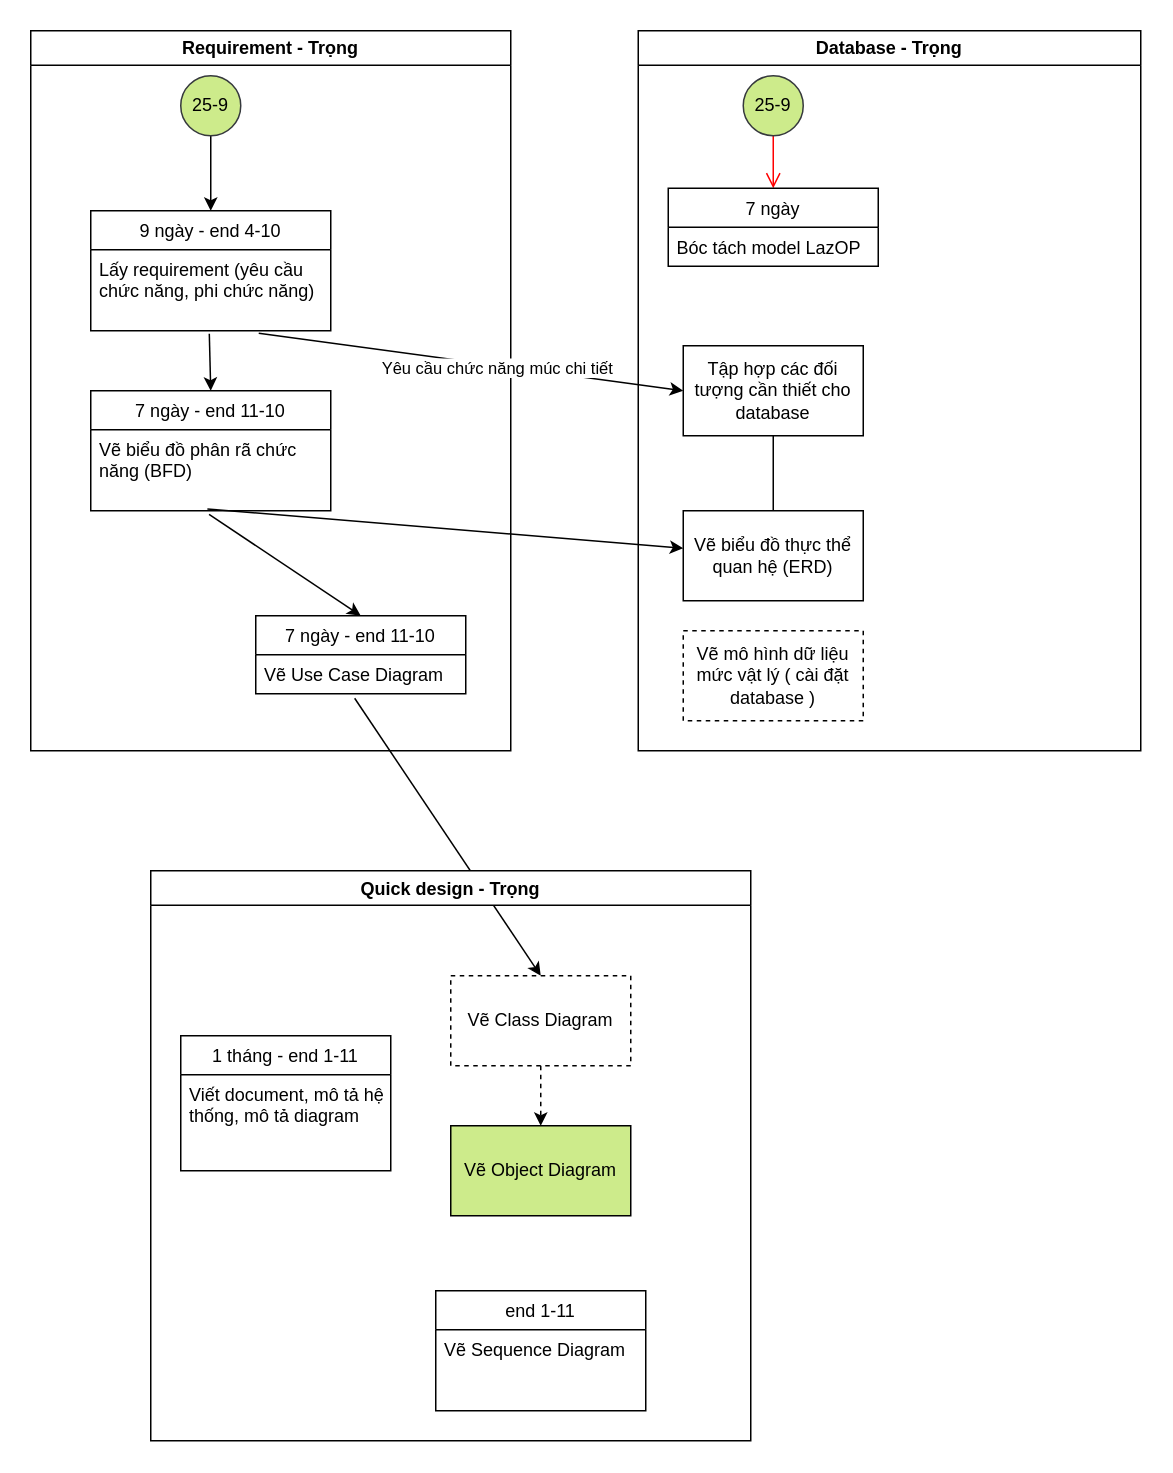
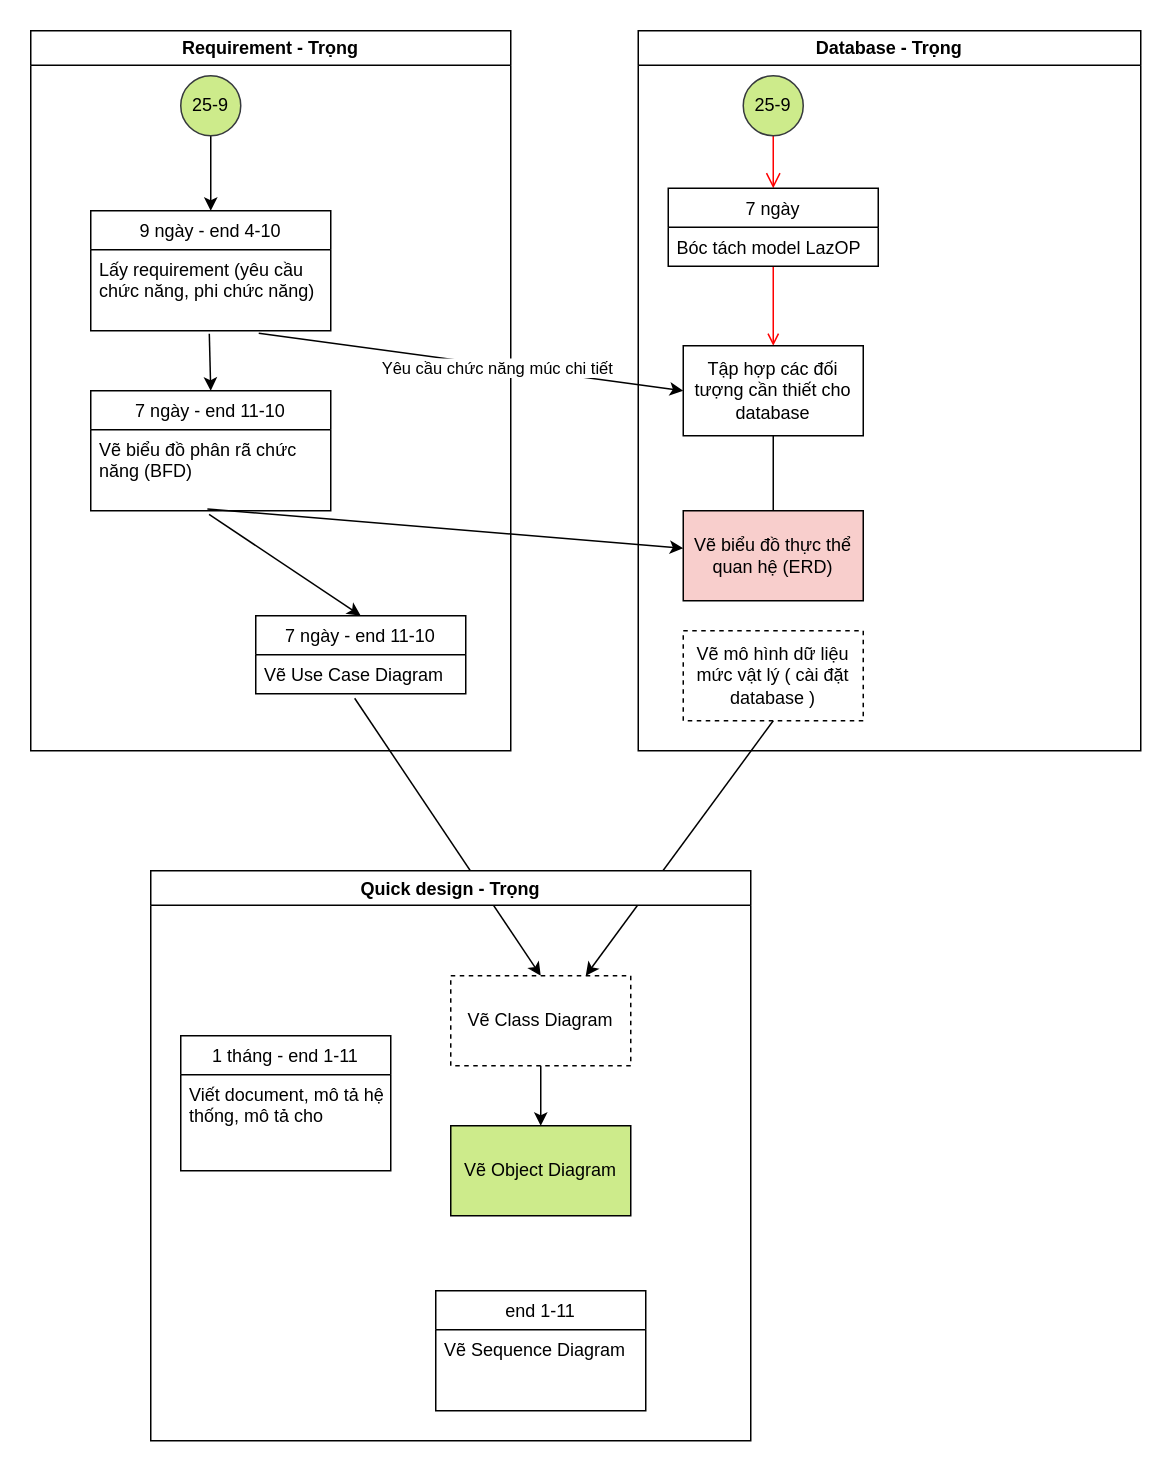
+ <mxCell id="15" value="" style="endArrow=open;strokeColor=#FF0000;endFill=1;rounded=0;entryX=0.5;entryY=0;entryDx=0;entryDy=0;exitX=0.5;exitY=1;exitDx=0;exitDy=0;exitPerimeter=0;" parent="13" source="17" target="18" edge="1"><mxGeometry relative="1" as="geometry"><mxPoint x="75" y="220" as="targetPoint" /><mxPoint x="90" y="160" as="sourcePoint" /></mxGeometry></mxCell>
- <mxCell id="19" value="Vẽ biểu đồ thực thể quan hệ (ERD)" style="rounded=0;whiteSpace=wrap;html=1;" parent="13" vertex="1"><mxGeometry x="30" y="320" width="120" height="60" as="geometry" /></mxCell>
+ <mxCell id="19" value="Vẽ biểu đồ thực thể quan hệ (ERD)" style="rounded=0;whiteSpace=wrap;html=1;fillColor=#f8cecc;" parent="13" vertex="1"><mxGeometry x="30" y="320" width="120" height="60" as="geometry" /></mxCell>
+ <mxCell id="26" value="" style="endArrow=classic;html=1;strokeColor=#000000;entryX=0.75;entryY=0;entryDx=0;entryDy=0;exitX=0.5;exitY=1;exitDx=0;exitDy=0;" edge="1" parent="1" source="21" target="29"><mxGeometry width="50" height="50" relative="1" as="geometry"><mxPoint x="430" y="540" as="sourcePoint" /><mxPoint x="480" y="490" as="targetPoint" /></mxGeometry></mxCell>
- <mxCell id="33" value="" style="endArrow=classic;html=1;exitX=0.5;exitY=1;exitDx=0;exitDy=0;dashed=1;" parent="28" source="29" target="32" edge="1"><mxGeometry width="50" height="50" relative="1" as="geometry"><mxPoint x="96" y="140" as="sourcePoint" /><mxPoint x="146" y="90" as="targetPoint" /></mxGeometry></mxCell>
+ <mxCell id="33" value="" style="endArrow=classic;html=1;exitX=0.5;exitY=1;exitDx=0;exitDy=0;" parent="28" source="29" target="32" edge="1"><mxGeometry width="50" height="50" relative="1" as="geometry"><mxPoint x="96" y="140" as="sourcePoint" /><mxPoint x="146" y="90" as="targetPoint" /></mxGeometry></mxCell>
- <mxCell id="31" value="Viết document, mô tả hệ thống, mô tả diagram" style="text;strokeColor=none;fillColor=none;align=left;verticalAlign=top;spacingLeft=4;spacingRight=4;overflow=hidden;rotatable=0;points=[[0,0.5],[1,0.5]];portConstraint=eastwest;whiteSpace=wrap;" vertex="1" parent="30"><mxGeometry y="26" width="140" height="64" as="geometry" /></mxCell>
+ <mxCell id="31" value="Viết document, mô tả hệ thống, mô tả cho" style="text;strokeColor=none;fillColor=none;align=left;verticalAlign=top;spacingLeft=4;spacingRight=4;overflow=hidden;rotatable=0;points=[[0,0.5],[1,0.5]];portConstraint=eastwest;whiteSpace=wrap;" vertex="1" parent="30"><mxGeometry y="26" width="140" height="64" as="geometry" /></mxCell>
